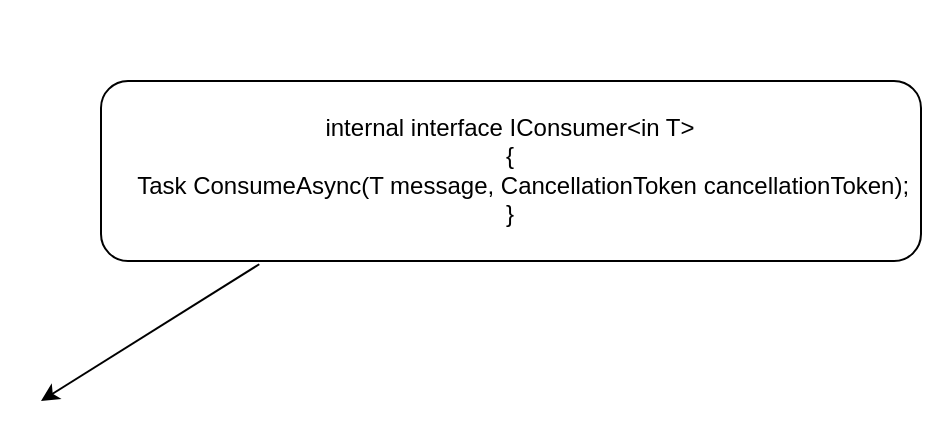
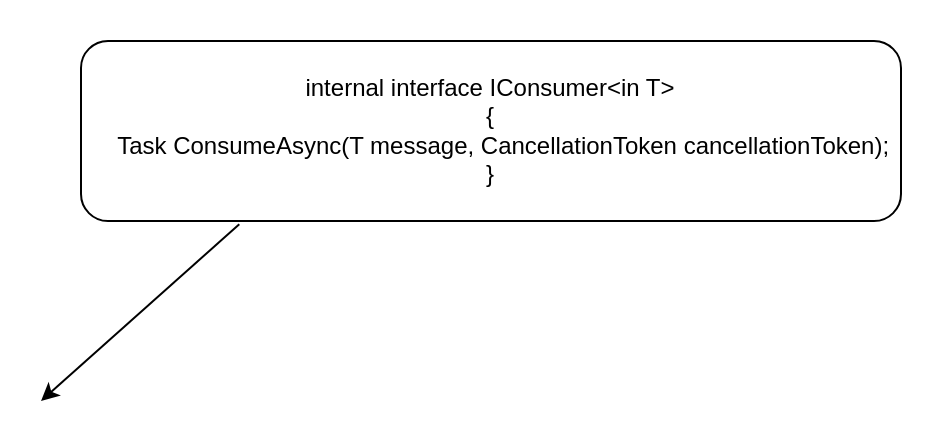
- <mxCell id="2" value="&lt;div&gt;&lt;font color=&quot;#000000&quot;&gt;internal interface IConsumer&amp;lt;in T&amp;gt;&lt;/font&gt;&lt;/div&gt;&lt;div&gt;&lt;font color=&quot;#000000&quot;&gt;{&lt;/font&gt;&lt;/div&gt;&lt;div&gt;&lt;font color=&quot;#000000&quot;&gt;&amp;nbsp; &amp;nbsp; Task ConsumeAsync(T message, CancellationToken cancellationToken);&lt;/font&gt;&lt;/div&gt;&lt;div&gt;&lt;font color=&quot;#000000&quot;&gt;}&lt;/font&gt;&lt;/div&gt;" style="rounded=1;whiteSpace=wrap;html=1;" vertex="1" parent="1"><mxGeometry x="50" y="40" width="410" height="90" as="geometry" /></mxCell>
+ <mxCell id="2" value="&lt;div&gt;&lt;font color=&quot;#000000&quot;&gt;internal interface IConsumer&amp;lt;in T&amp;gt;&lt;/font&gt;&lt;/div&gt;&lt;div&gt;&lt;font color=&quot;#000000&quot;&gt;{&lt;/font&gt;&lt;/div&gt;&lt;div&gt;&lt;font color=&quot;#000000&quot;&gt;&amp;nbsp; &amp;nbsp; Task ConsumeAsync(T message, CancellationToken cancellationToken);&lt;/font&gt;&lt;/div&gt;&lt;div&gt;&lt;font color=&quot;#000000&quot;&gt;}&lt;/font&gt;&lt;/div&gt;" style="rounded=1;whiteSpace=wrap;html=1;" vertex="1" parent="1"><mxGeometry x="40" y="20" width="410" height="90" as="geometry" /></mxCell>
